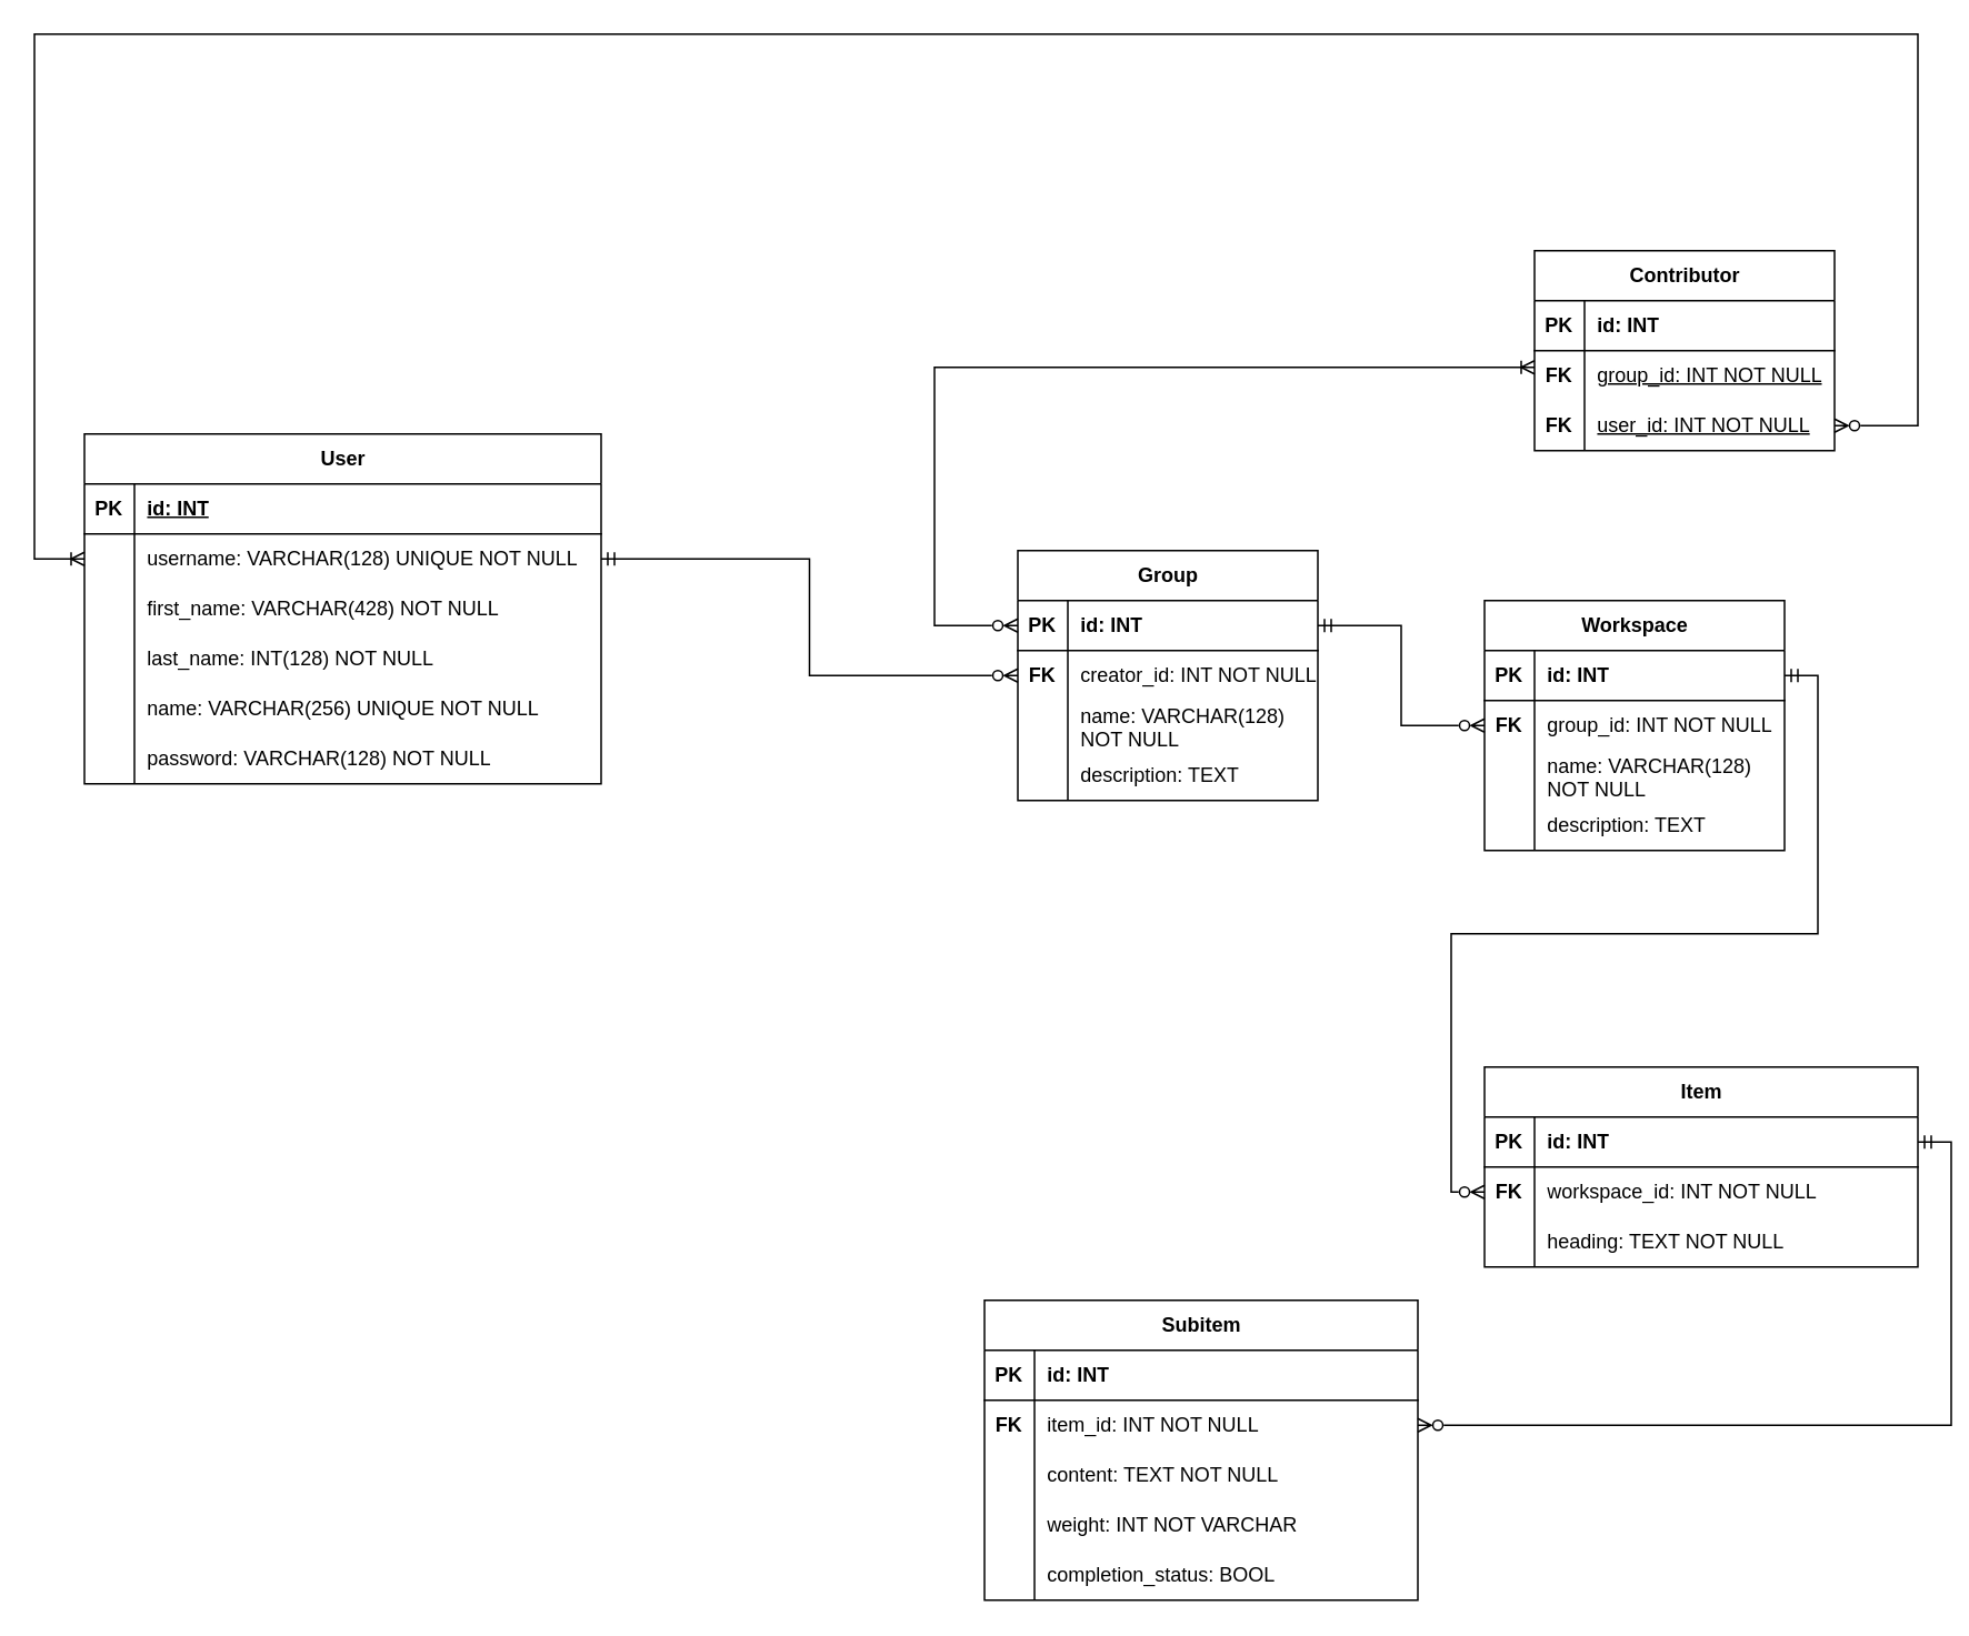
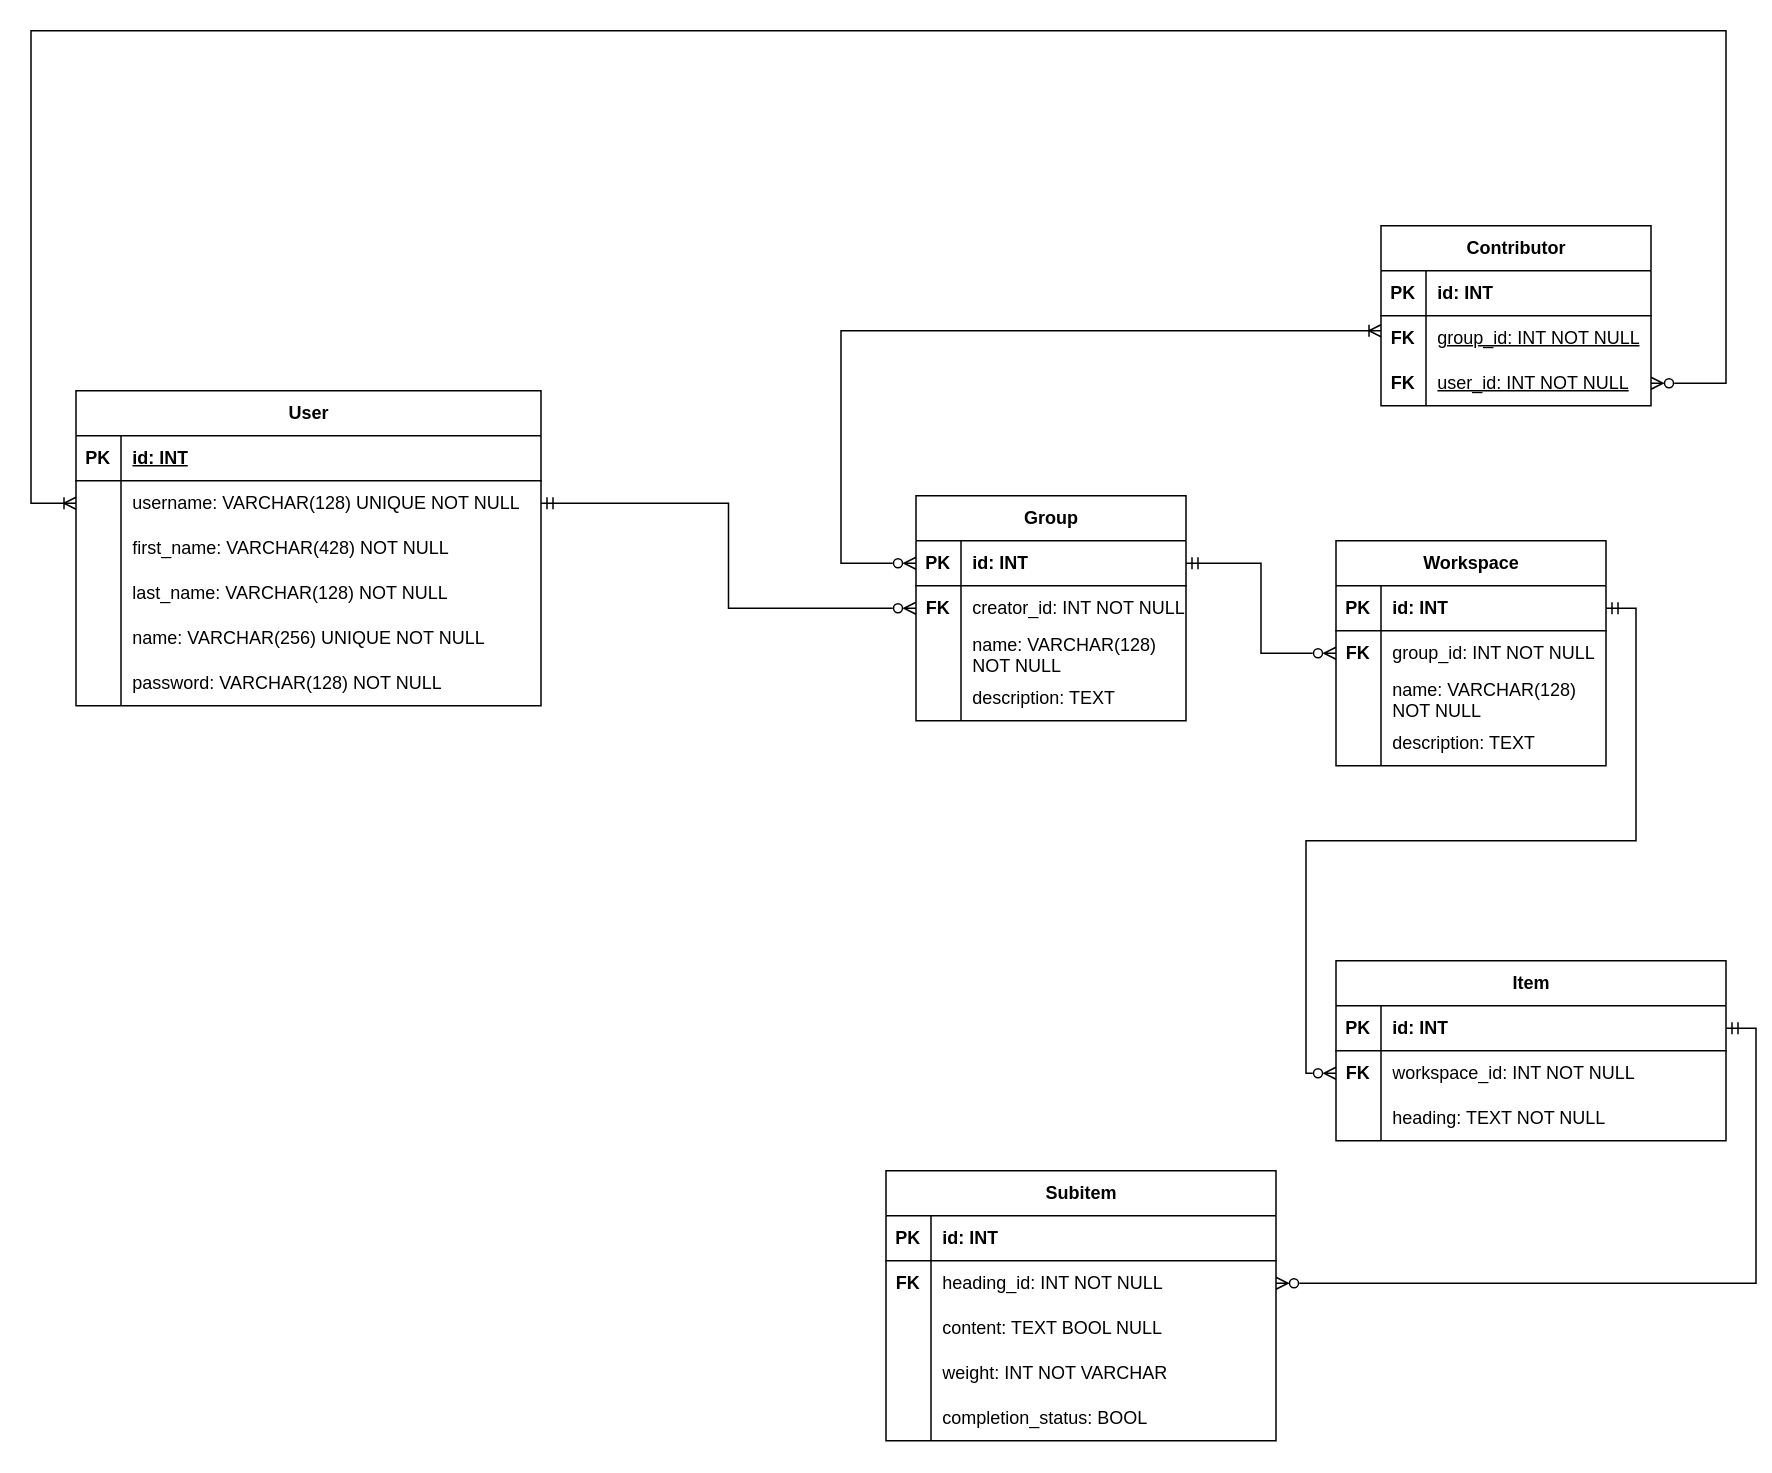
- <mxCell id="14" value="last_name: INT(128) NOT NULL" style="shape=partialRectangle;connectable=0;fillColor=none;top=0;left=0;bottom=0;right=0;align=left;spacingLeft=6;overflow=hidden;whiteSpace=wrap;html=1;" parent="12" vertex="1"><mxGeometry x="30" width="280" height="30" as="geometry"><mxRectangle width="280" height="30" as="alternateBounds" /></mxGeometry></mxCell>
+ <mxCell id="14" value="last_name: VARCHAR(128) NOT NULL" style="shape=partialRectangle;connectable=0;fillColor=none;top=0;left=0;bottom=0;right=0;align=left;spacingLeft=6;overflow=hidden;whiteSpace=wrap;html=1;" parent="12" vertex="1"><mxGeometry x="30" width="280" height="30" as="geometry"><mxRectangle width="280" height="30" as="alternateBounds" /></mxGeometry></mxCell>
- <mxCell id="74" value="item_id: INT NOT NULL" style="shape=partialRectangle;connectable=0;fillColor=none;top=0;left=0;bottom=0;right=0;align=left;spacingLeft=6;overflow=hidden;whiteSpace=wrap;html=1;fontStyle=0" parent="72" vertex="1"><mxGeometry x="30" width="230" height="30" as="geometry"><mxRectangle width="230" height="30" as="alternateBounds" /></mxGeometry></mxCell>
+ <mxCell id="74" value="heading_id: INT NOT NULL" style="shape=partialRectangle;connectable=0;fillColor=none;top=0;left=0;bottom=0;right=0;align=left;spacingLeft=6;overflow=hidden;whiteSpace=wrap;html=1;fontStyle=0" parent="72" vertex="1"><mxGeometry x="30" width="230" height="30" as="geometry"><mxRectangle width="230" height="30" as="alternateBounds" /></mxGeometry></mxCell>
- <mxCell id="77" value="content: TEXT NOT NULL" style="shape=partialRectangle;connectable=0;fillColor=none;top=0;left=0;bottom=0;right=0;align=left;spacingLeft=6;overflow=hidden;whiteSpace=wrap;html=1;fontStyle=0" parent="75" vertex="1"><mxGeometry x="30" width="230" height="30" as="geometry"><mxRectangle width="230" height="30" as="alternateBounds" /></mxGeometry></mxCell>
+ <mxCell id="77" value="content: TEXT BOOL NULL" style="shape=partialRectangle;connectable=0;fillColor=none;top=0;left=0;bottom=0;right=0;align=left;spacingLeft=6;overflow=hidden;whiteSpace=wrap;html=1;fontStyle=0" parent="75" vertex="1"><mxGeometry x="30" width="230" height="30" as="geometry"><mxRectangle width="230" height="30" as="alternateBounds" /></mxGeometry></mxCell>
